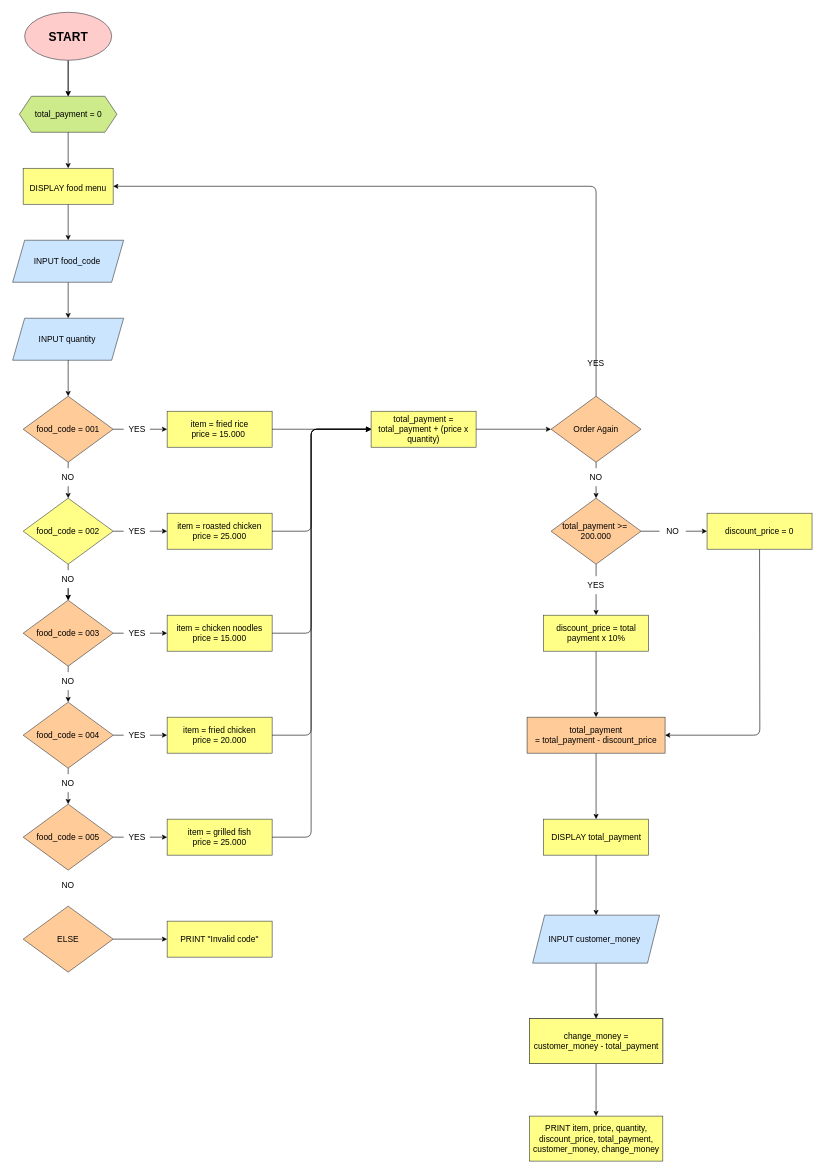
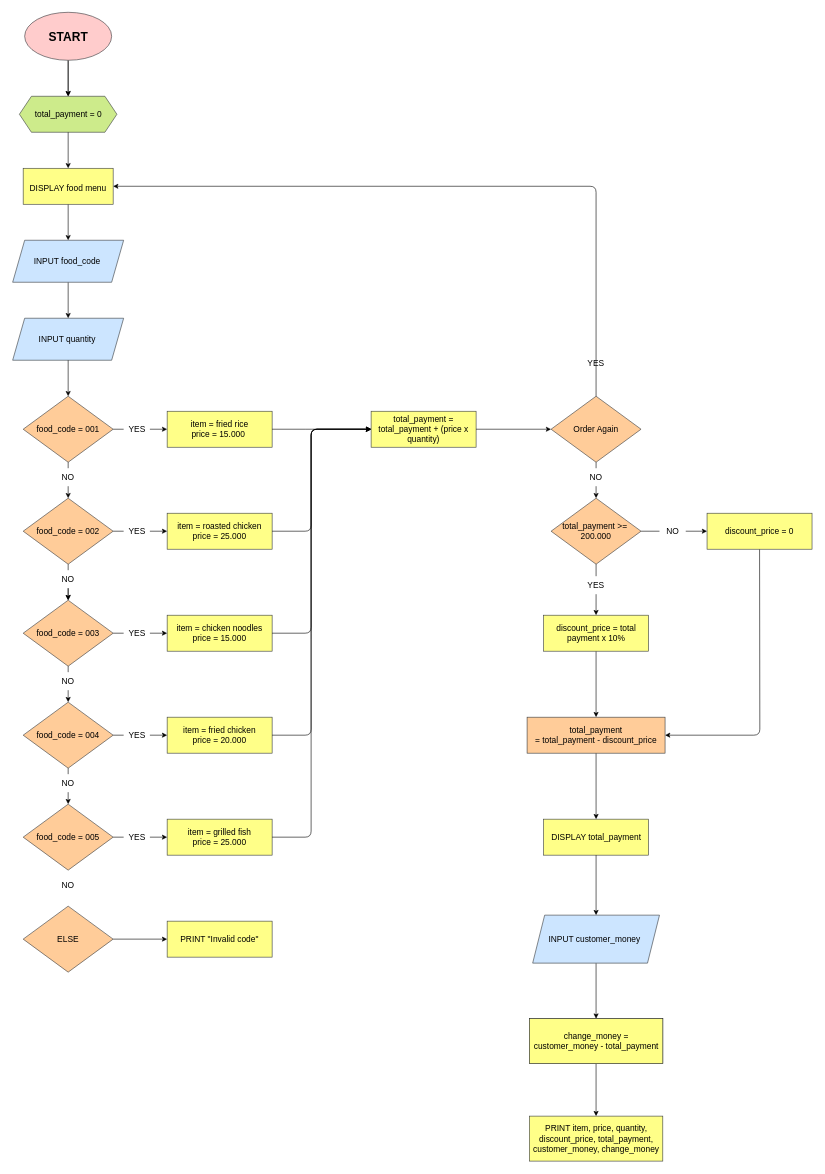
- <mxCell id="18" value="food_code = 002" style="rhombus;whiteSpace=wrap;html=1;fontSize=14;fillColor=#ffff88;strokeColor=#36393d;fontColor=#000000;" vertex="1" parent="1"><mxGeometry x="38" y="830" width="150" height="110" as="geometry" /></mxCell>
+ <mxCell id="18" value="food_code = 002" style="rhombus;whiteSpace=wrap;html=1;fontSize=14;fillColor=#ffcc99;strokeColor=#36393d;fontColor=#000000;" vertex="1" parent="1"><mxGeometry x="38" y="830" width="150" height="110" as="geometry" /></mxCell>
